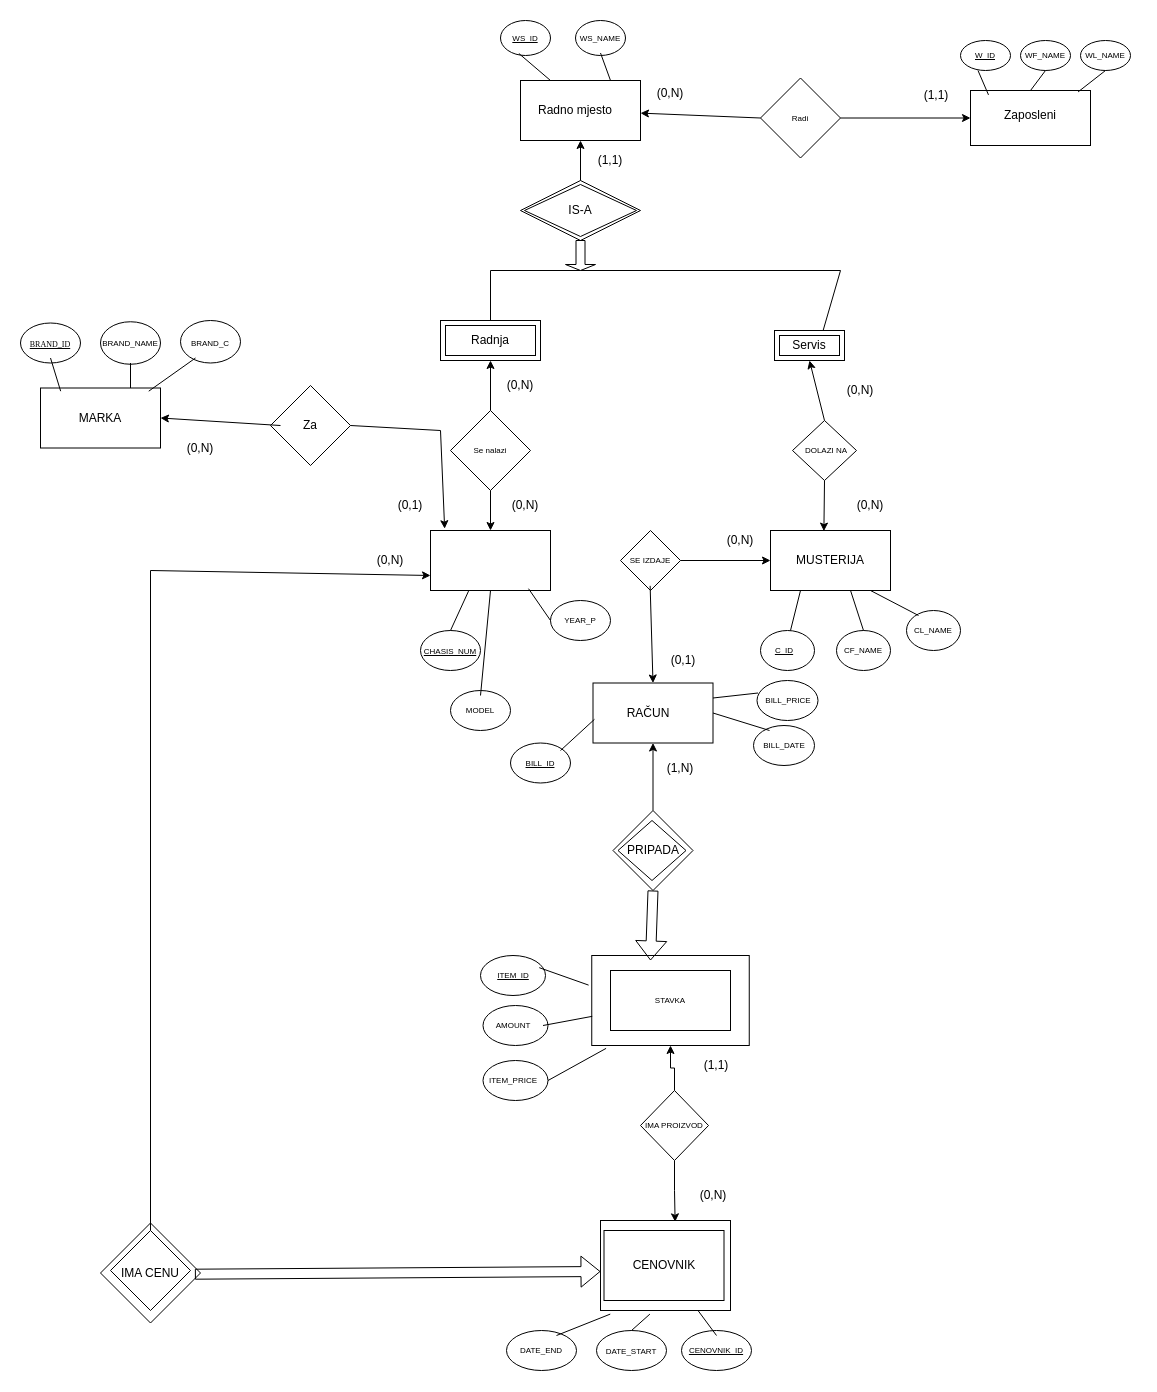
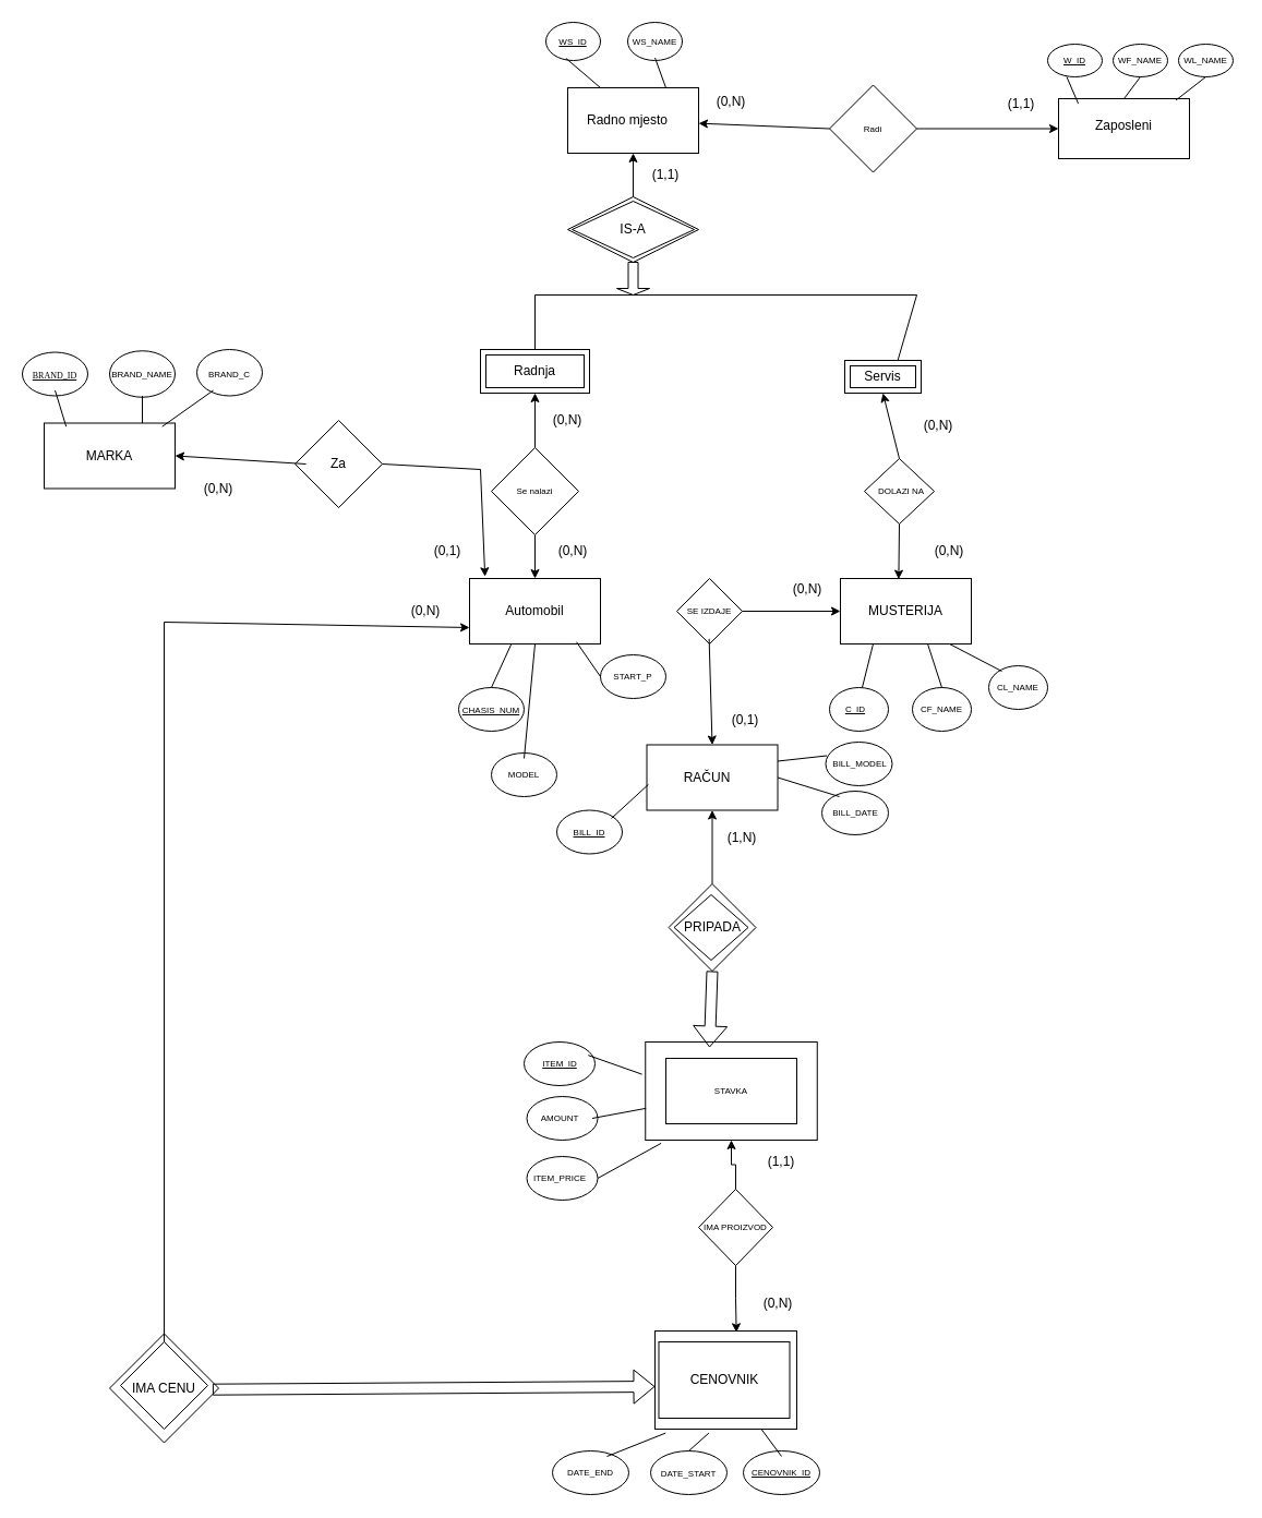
+ <mxCell id="37" value="&lt;font style=&quot;font-size: 12px;&quot;&gt;Automobil&lt;/font&gt;" style="text;html=1;strokeColor=none;fillColor=none;align=center;verticalAlign=middle;whiteSpace=wrap;rounded=0;fontSize=8;" parent="1" vertex="1"><mxGeometry x="460" y="545" width="60" height="30" as="geometry" /></mxCell>
- <mxCell id="43" value="YEAR_P" style="text;html=1;strokeColor=none;fillColor=none;align=center;verticalAlign=middle;whiteSpace=wrap;rounded=0;fontSize=8;" parent="1" vertex="1"><mxGeometry x="550" y="605" width="60" height="30" as="geometry" /></mxCell>
+ <mxCell id="43" value="START_P" style="text;html=1;strokeColor=none;fillColor=none;align=center;verticalAlign=middle;whiteSpace=wrap;rounded=0;fontSize=8;" parent="1" vertex="1"><mxGeometry x="550" y="605" width="60" height="30" as="geometry" /></mxCell>
- <mxCell id="133" value="BILL_PRICE" style="text;html=1;strokeColor=none;fillColor=none;align=center;verticalAlign=middle;whiteSpace=wrap;rounded=0;fontSize=8;" parent="1" vertex="1"><mxGeometry x="757.5" y="685" width="60" height="30" as="geometry" /></mxCell>
+ <mxCell id="133" value="BILL_MODEL" style="text;html=1;strokeColor=none;fillColor=none;align=center;verticalAlign=middle;whiteSpace=wrap;rounded=0;fontSize=8;" parent="1" vertex="1"><mxGeometry x="757.5" y="685" width="60" height="30" as="geometry" /></mxCell>
